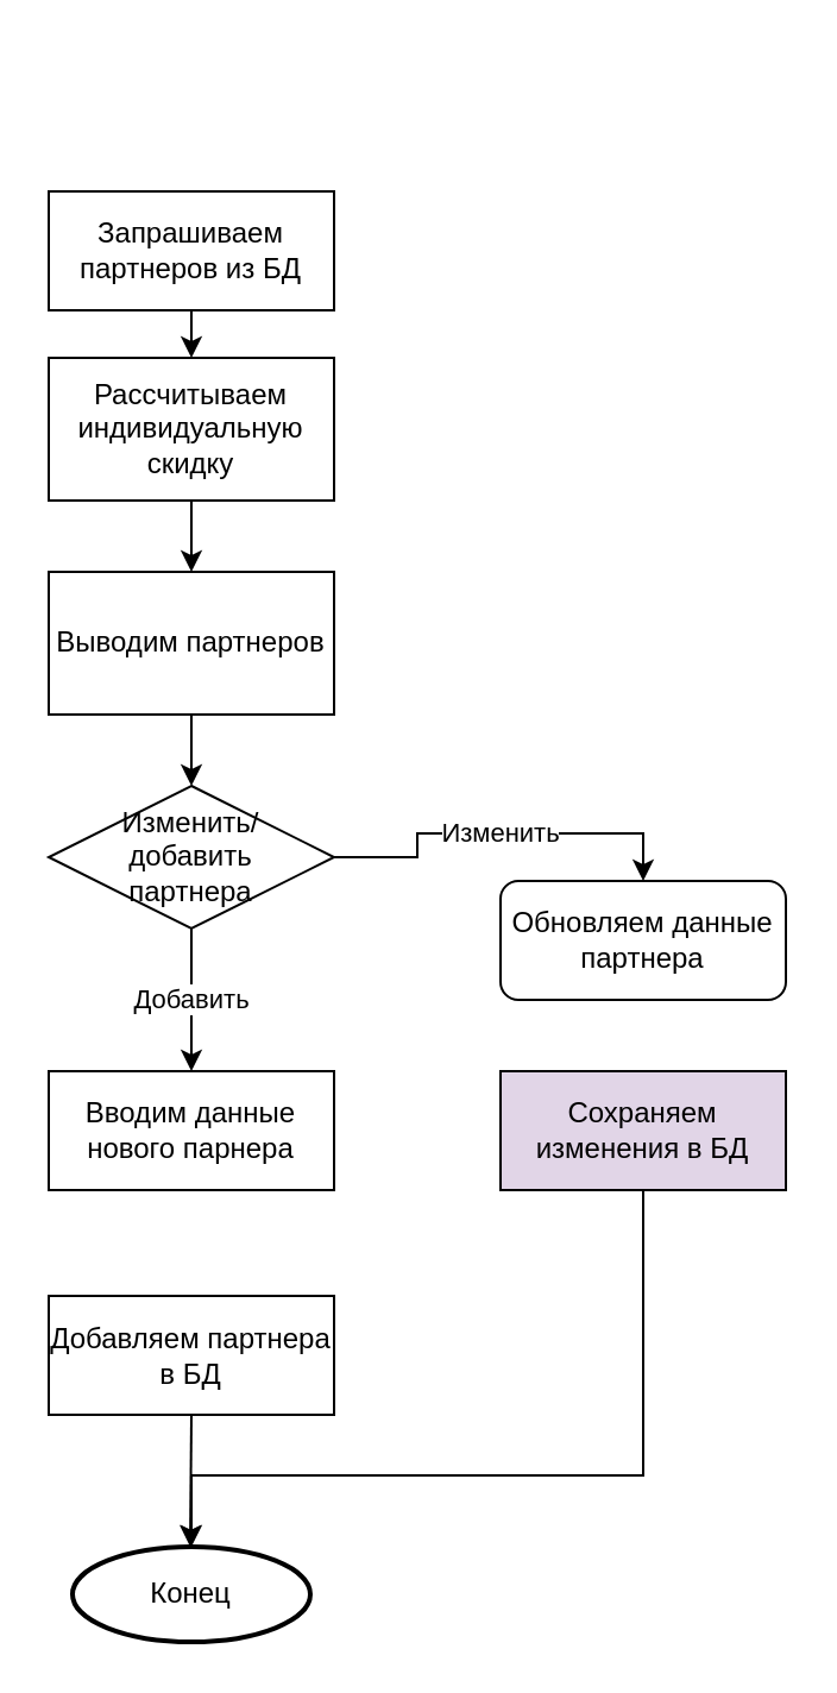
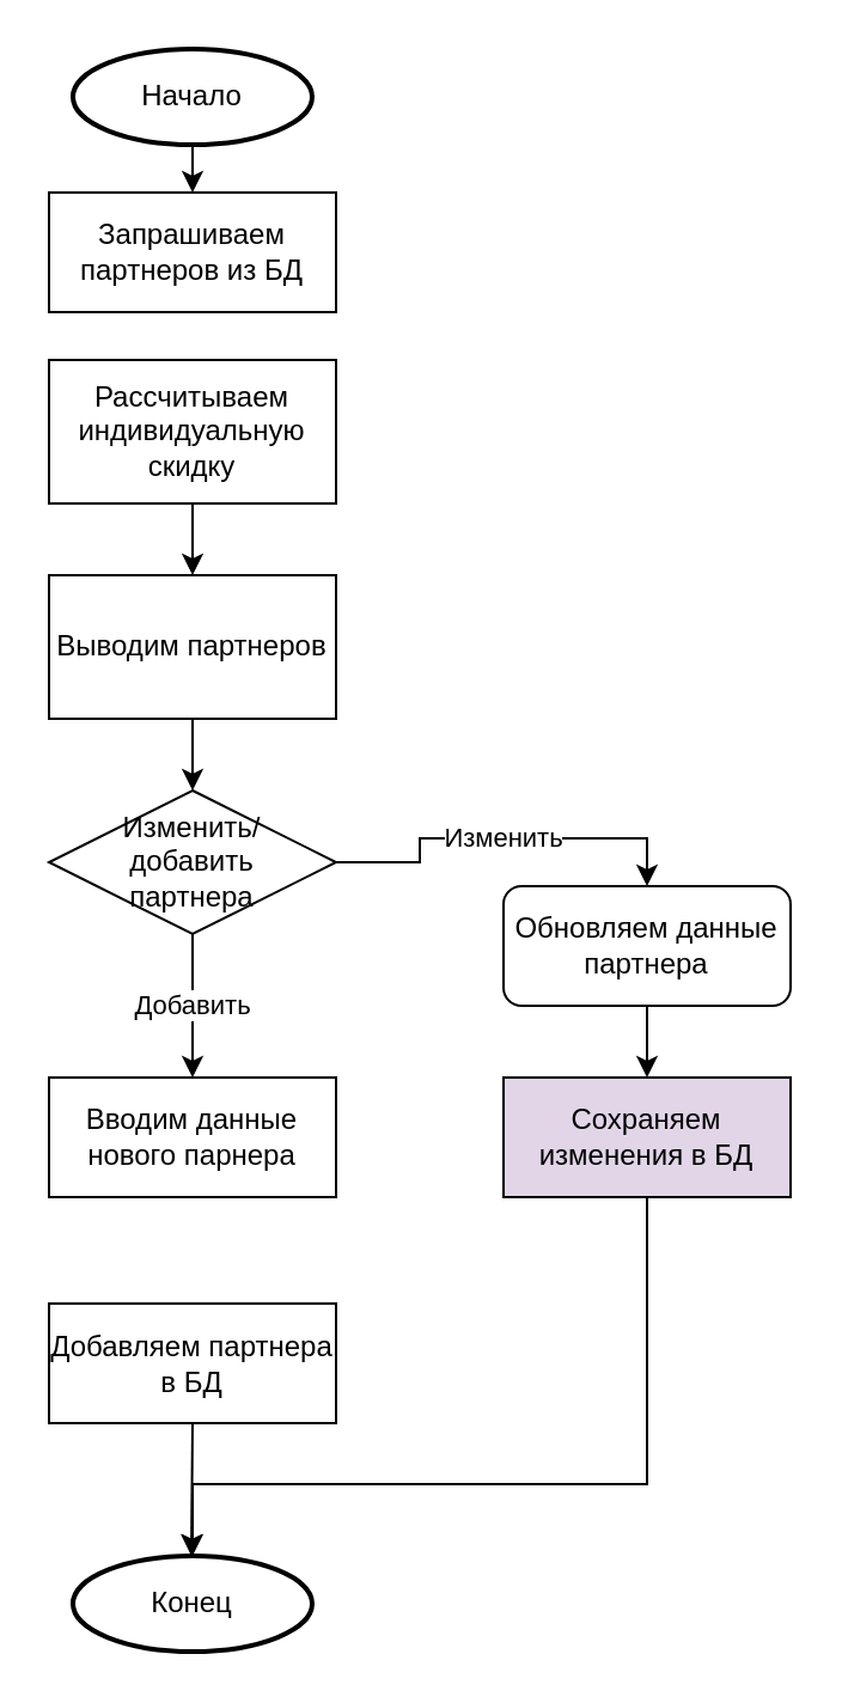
+ <mxCell id="3" value="Начало" style="strokeWidth=2;html=1;shape=mxgraph.flowchart.start_1;whiteSpace=wrap;" vertex="1" parent="1"><mxGeometry x="30" y="20" width="100" height="40" as="geometry" /></mxCell>
+ <mxCell id="2" style="edgeStyle=orthogonalEdgeStyle;rounded=0;orthogonalLoop=1;jettySize=auto;html=1;exitX=0.5;exitY=1;exitDx=0;exitDy=0;exitPerimeter=0;entryX=0.5;entryY=0;entryDx=0;entryDy=0;" edge="1" parent="1" source="3" target="6"><mxGeometry relative="1" as="geometry" /></mxCell>
- <mxCell id="5" style="edgeStyle=orthogonalEdgeStyle;rounded=0;orthogonalLoop=1;jettySize=auto;html=1;exitX=0.5;exitY=1;exitDx=0;exitDy=0;entryX=0.5;entryY=0;entryDx=0;entryDy=0;" edge="1" parent="1" source="6" target="10"><mxGeometry relative="1" as="geometry" /></mxCell>
+ <mxCell id="17" style="edgeStyle=orthogonalEdgeStyle;rounded=0;orthogonalLoop=1;jettySize=auto;html=1;exitX=0.5;exitY=1;exitDx=0;exitDy=0;entryX=0.5;entryY=0;entryDx=0;entryDy=0;" edge="1" parent="1" source="18" target="19"><mxGeometry relative="1" as="geometry" /></mxCell>
